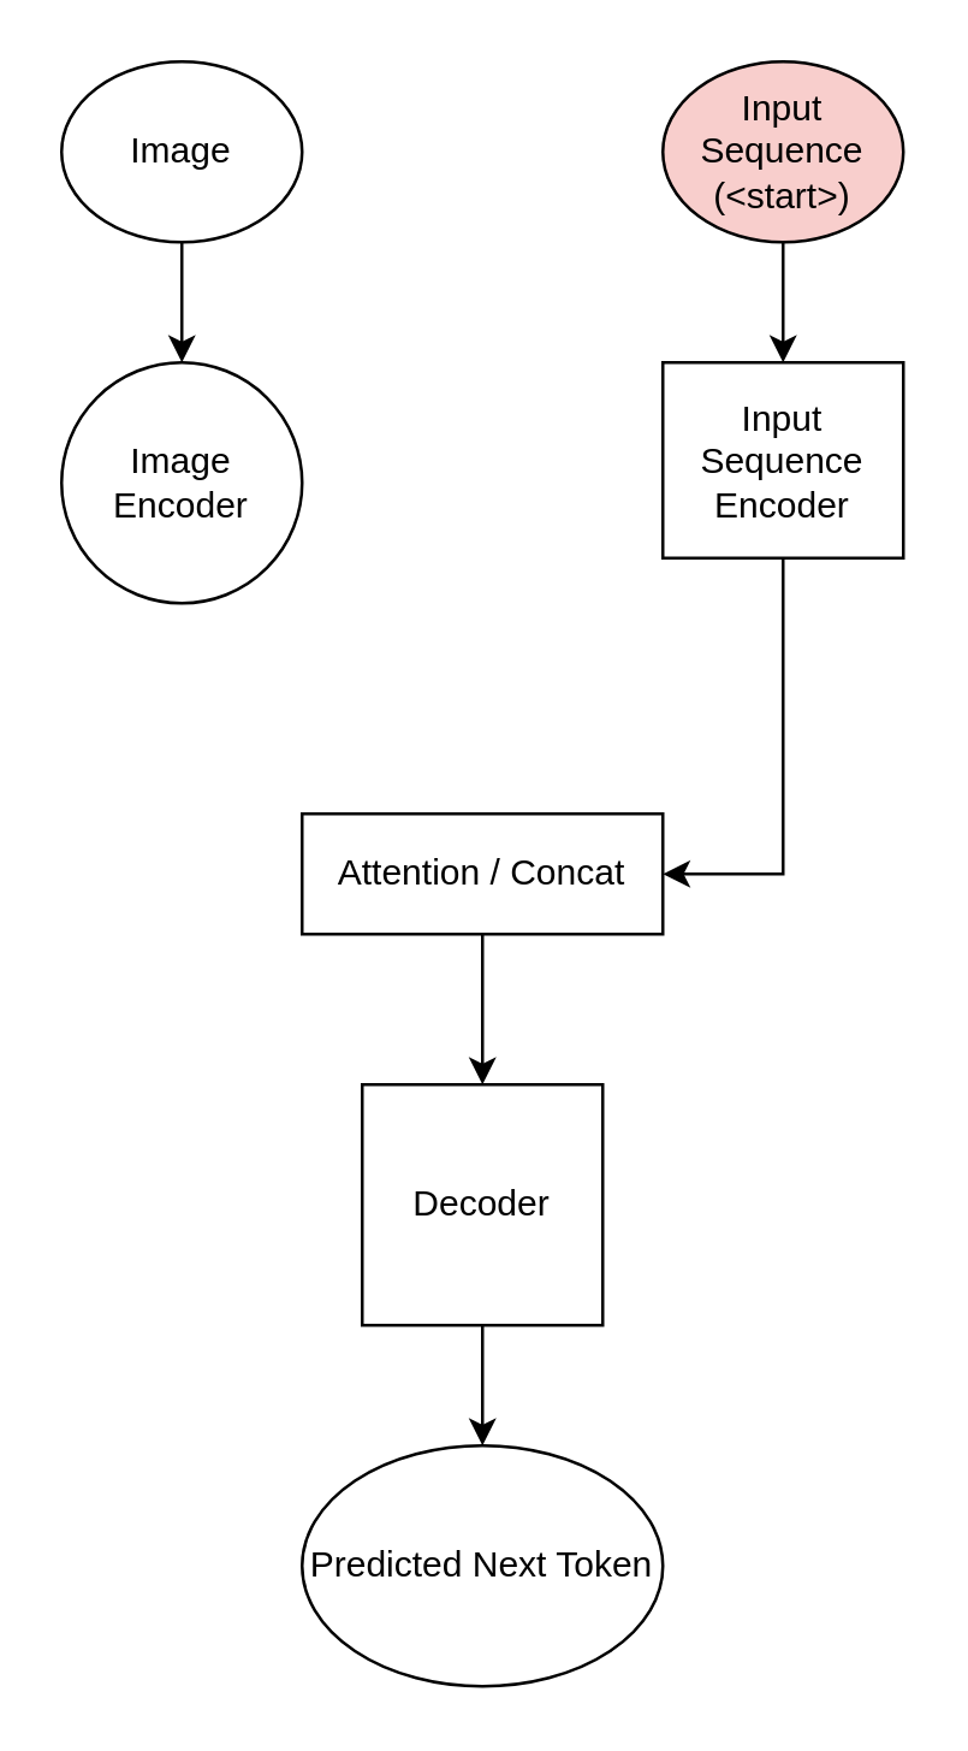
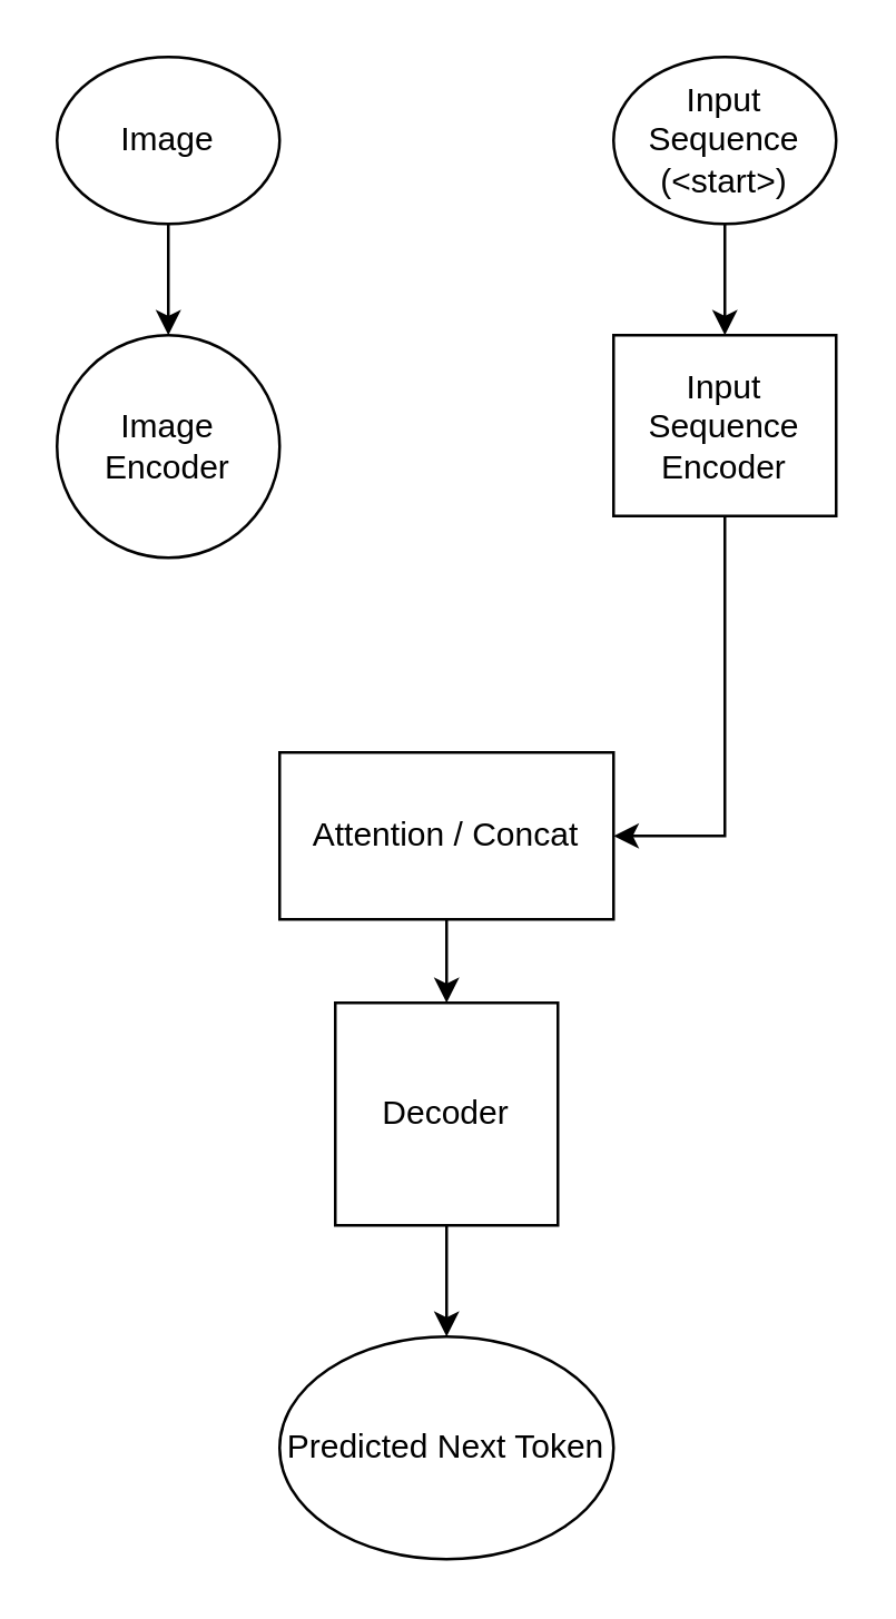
- <mxCell id="8" value="Input Sequence (&amp;lt;start&amp;gt;)" style="ellipse;whiteSpace=wrap;html=1;fillColor=#f8cecc;" vertex="1" parent="1"><mxGeometry x="220" y="20" width="80" height="60" as="geometry" /></mxCell>
+ <mxCell id="8" value="Input Sequence (&amp;lt;start&amp;gt;)" style="ellipse;whiteSpace=wrap;html=1;" vertex="1" parent="1"><mxGeometry x="220" y="20" width="80" height="60" as="geometry" /></mxCell>
- <mxCell id="10" value="Attention / Concat" style="rounded=0;whiteSpace=wrap;html=1;" vertex="1" parent="1"><mxGeometry x="100" y="270" width="120" height="40" as="geometry" /></mxCell>
+ <mxCell id="10" value="Attention / Concat" style="rounded=0;whiteSpace=wrap;html=1;" vertex="1" parent="1"><mxGeometry x="100" y="270" width="120" height="60" as="geometry" /></mxCell>
